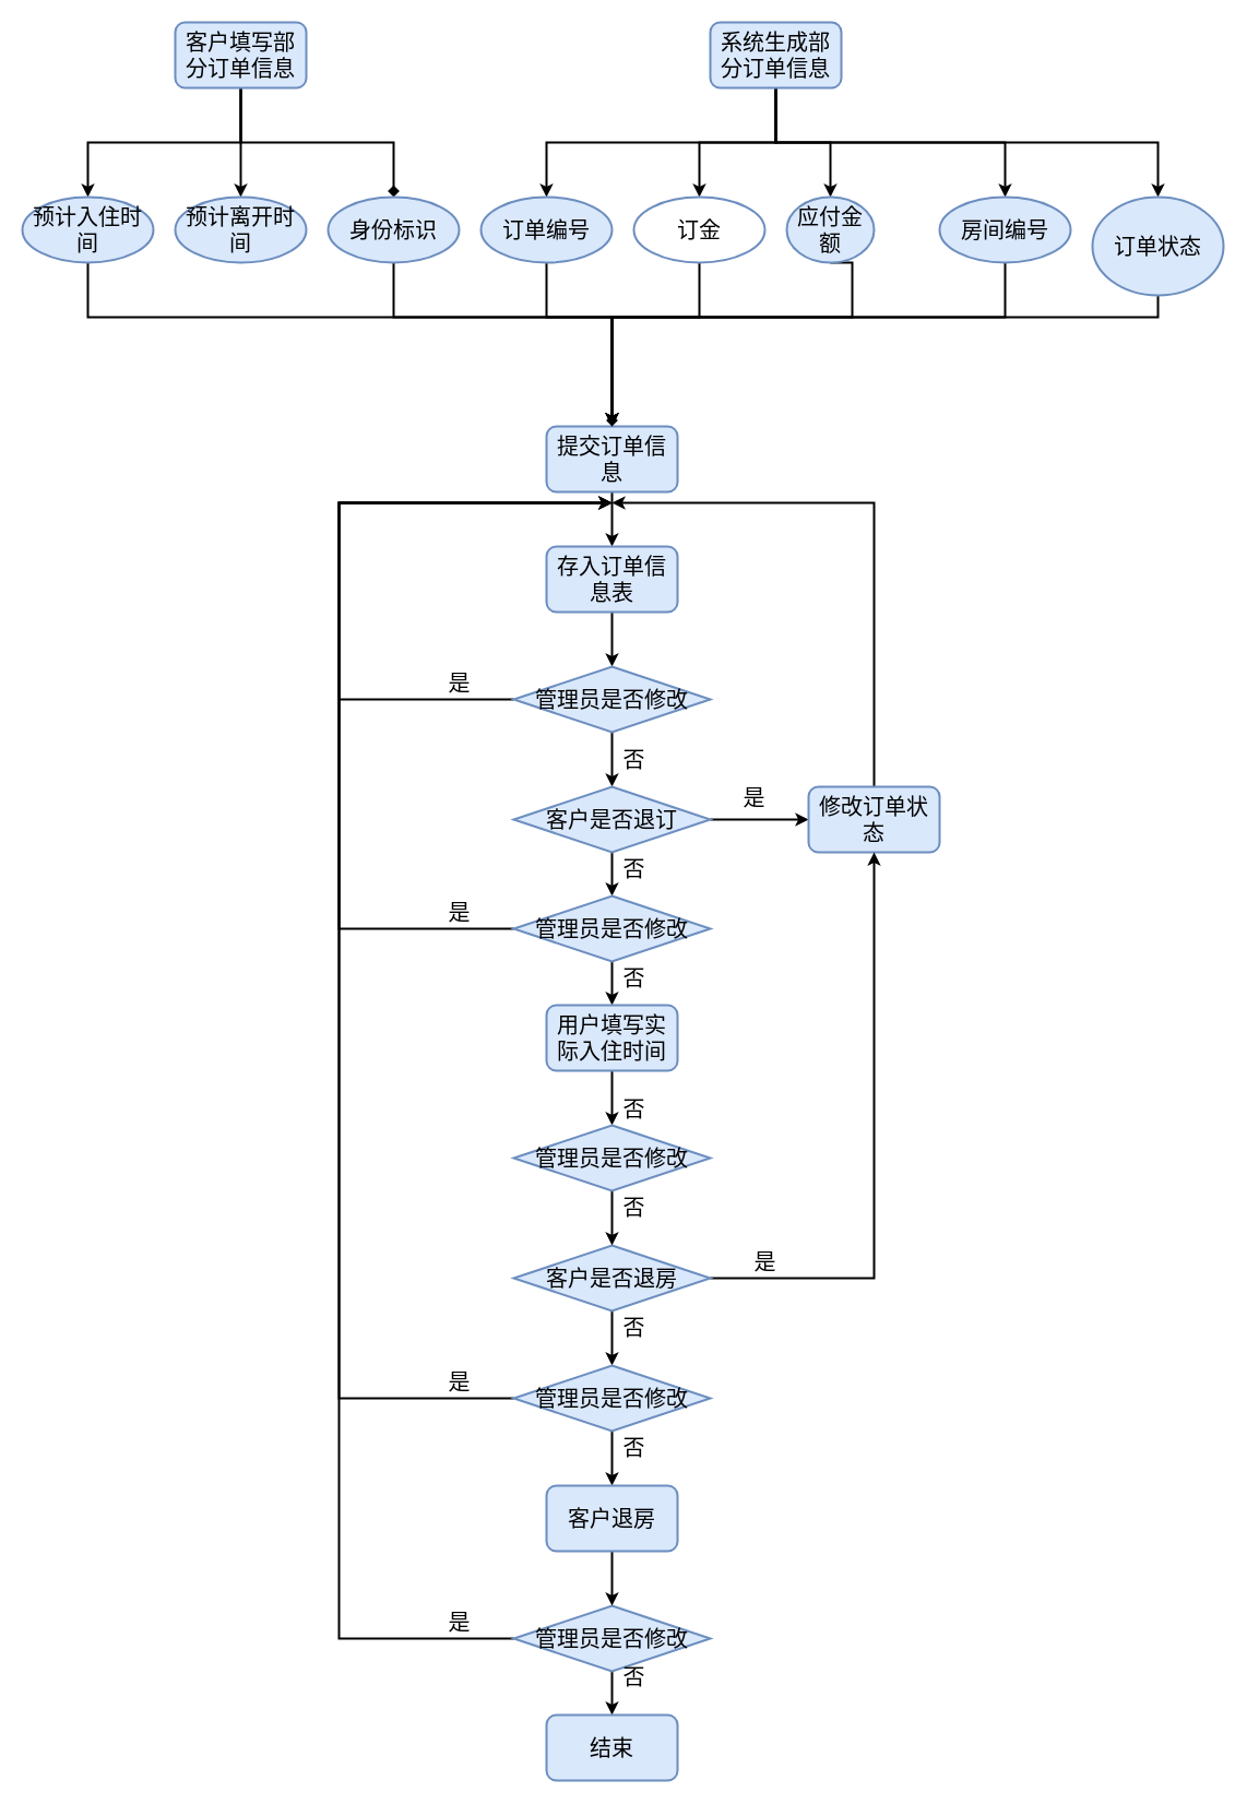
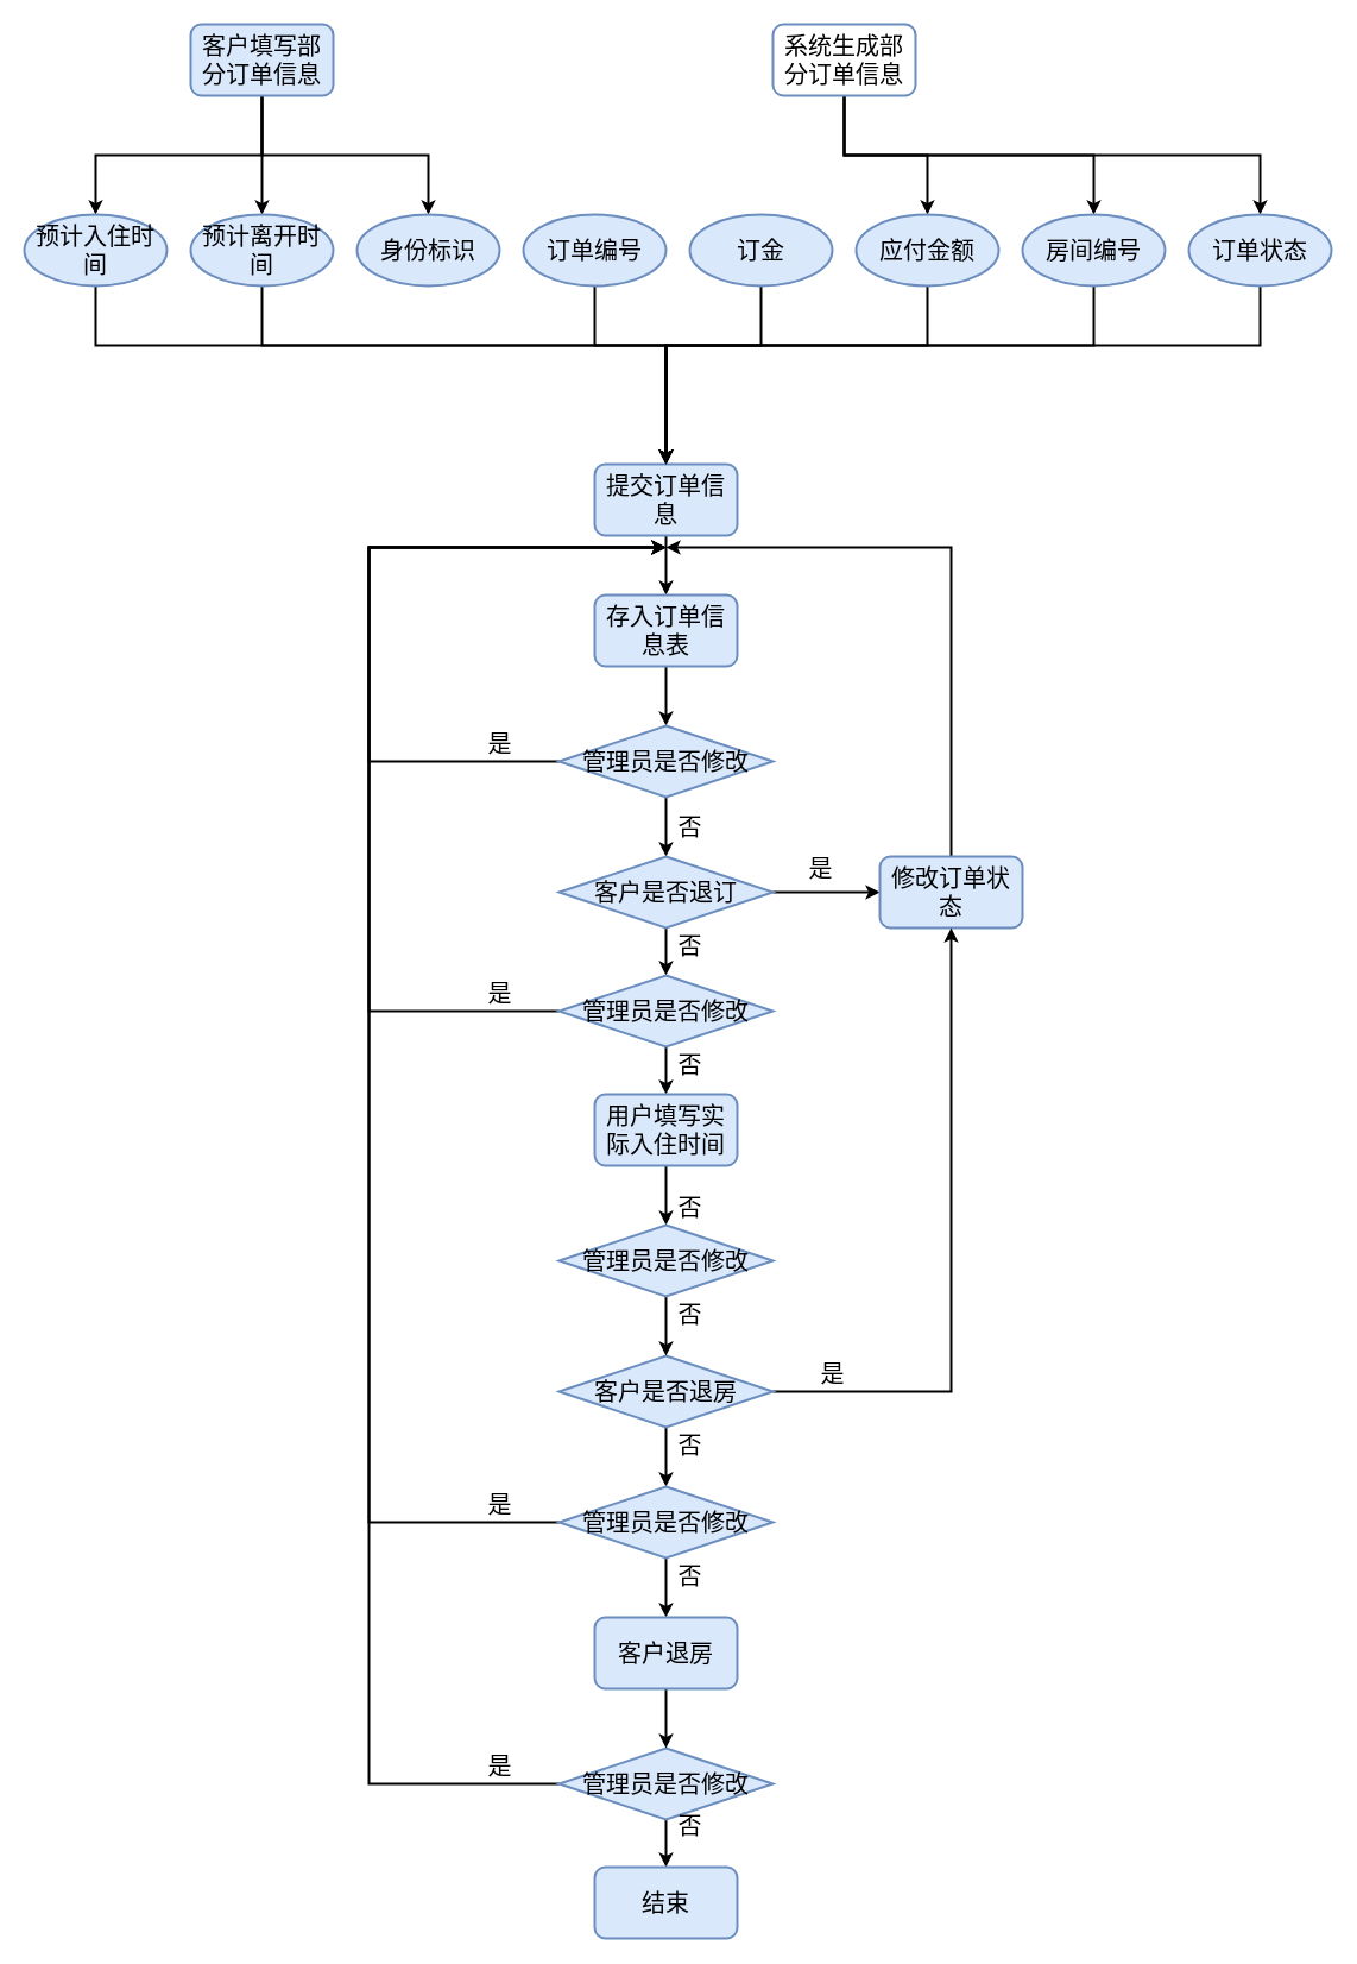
- <mxCell id="25" value="系统生成部分订单信息" style="rounded=1;whiteSpace=wrap;html=1;fillColor=#dae8fc;strokeColor=#6c8ebf;strokeWidth=2;fontSize=20;" vertex="1" parent="1"><mxGeometry x="650" y="20" width="120" height="60" as="geometry" /></mxCell>
+ <mxCell id="25" value="系统生成部分订单信息" style="rounded=1;whiteSpace=wrap;html=1;fillColor=#ffffff;strokeColor=#6c8ebf;strokeWidth=2;fontSize=20;" vertex="1" parent="1"><mxGeometry x="650" y="20" width="120" height="60" as="geometry" /></mxCell>
- <mxCell id="20" style="edgeStyle=orthogonalEdgeStyle;rounded=0;orthogonalLoop=1;jettySize=auto;html=1;exitX=0.5;exitY=1;exitDx=0;exitDy=0;strokeWidth=2;" edge="1" parent="1" source="25" target="27"><mxGeometry relative="1" as="geometry" /></mxCell>
- <mxCell id="22" style="edgeStyle=orthogonalEdgeStyle;rounded=0;orthogonalLoop=1;jettySize=auto;html=1;exitX=0.5;exitY=1;exitDx=0;exitDy=0;strokeWidth=2;" edge="1" parent="1" source="25" target="29"><mxGeometry relative="1" as="geometry" /></mxCell>
- <mxCell id="4" style="edgeStyle=orthogonalEdgeStyle;rounded=0;orthogonalLoop=1;jettySize=auto;html=1;exitX=0.5;exitY=1;exitDx=0;exitDy=0;entryX=0.5;entryY=0;entryDx=0;entryDy=0;strokeWidth=2;endArrow=diamond;" edge="1" parent="1" source="5" target="11"><mxGeometry relative="1" as="geometry" /></mxCell>
+ <mxCell id="4" style="edgeStyle=orthogonalEdgeStyle;rounded=0;orthogonalLoop=1;jettySize=auto;html=1;exitX=0.5;exitY=1;exitDx=0;exitDy=0;entryX=0.5;entryY=0;entryDx=0;entryDy=0;strokeWidth=2;" edge="1" parent="1" source="5" target="11"><mxGeometry relative="1" as="geometry" /></mxCell>
- <mxCell id="29" value="&lt;font style=&quot;vertical-align: inherit ; font-size: 20px&quot;&gt;&lt;font style=&quot;vertical-align: inherit ; font-size: 20px&quot;&gt;订金&lt;/font&gt;&lt;/font&gt;" style="ellipse;whiteSpace=wrap;html=1;fontSize=20;strokeWidth=2;fillColor=#ffffff;strokeColor=#6c8ebf;" vertex="1" parent="1"><mxGeometry x="580" y="180" width="120" height="60" as="geometry" /></mxCell>
+ <mxCell id="29" value="&lt;font style=&quot;vertical-align: inherit ; font-size: 20px&quot;&gt;&lt;font style=&quot;vertical-align: inherit ; font-size: 20px&quot;&gt;订金&lt;/font&gt;&lt;/font&gt;" style="ellipse;whiteSpace=wrap;html=1;fontSize=20;strokeWidth=2;fillColor=#dae8fc;strokeColor=#6c8ebf;" vertex="1" parent="1"><mxGeometry x="580" y="180" width="120" height="60" as="geometry" /></mxCell>
- <mxCell id="31" value="&lt;font style=&quot;vertical-align: inherit ; font-size: 20px&quot;&gt;&lt;font style=&quot;vertical-align: inherit ; font-size: 20px&quot;&gt;应付金额&lt;/font&gt;&lt;/font&gt;" style="ellipse;whiteSpace=wrap;html=1;fontSize=20;strokeWidth=2;fillColor=#dae8fc;strokeColor=#6c8ebf;" vertex="1" parent="1"><mxGeometry x="720" y="180" width="80" height="60" as="geometry" /></mxCell>
+ <mxCell id="31" value="&lt;font style=&quot;vertical-align: inherit ; font-size: 20px&quot;&gt;&lt;font style=&quot;vertical-align: inherit ; font-size: 20px&quot;&gt;应付金额&lt;/font&gt;&lt;/font&gt;" style="ellipse;whiteSpace=wrap;html=1;fontSize=20;strokeWidth=2;fillColor=#dae8fc;strokeColor=#6c8ebf;" vertex="1" parent="1"><mxGeometry x="720" y="180" width="120" height="60" as="geometry" /></mxCell>
- <mxCell id="35" value="&lt;font style=&quot;vertical-align: inherit ; font-size: 20px&quot;&gt;&lt;font style=&quot;vertical-align: inherit ; font-size: 20px&quot;&gt;订单状态&lt;/font&gt;&lt;/font&gt;" style="ellipse;whiteSpace=wrap;html=1;fontSize=20;strokeWidth=2;fillColor=#dae8fc;strokeColor=#6c8ebf;" vertex="1" parent="1"><mxGeometry x="1000" y="180" width="120" height="90" as="geometry" /></mxCell>
+ <mxCell id="35" value="&lt;font style=&quot;vertical-align: inherit ; font-size: 20px&quot;&gt;&lt;font style=&quot;vertical-align: inherit ; font-size: 20px&quot;&gt;订单状态&lt;/font&gt;&lt;/font&gt;" style="ellipse;whiteSpace=wrap;html=1;fontSize=20;strokeWidth=2;fillColor=#dae8fc;strokeColor=#6c8ebf;" vertex="1" parent="1"><mxGeometry x="1000" y="180" width="120" height="60" as="geometry" /></mxCell>
+ <mxCell id="8" style="edgeStyle=elbowEdgeStyle;rounded=0;orthogonalLoop=1;jettySize=auto;elbow=vertical;html=1;exitX=0.5;exitY=1;exitDx=0;exitDy=0;entryX=0.5;entryY=0;entryDx=0;entryDy=0;strokeWidth=2;fontSize=20;" edge="1" parent="1" source="9" target="13"><mxGeometry relative="1" as="geometry"><Array as="points"><mxPoint x="290" y="290" /></Array></mxGeometry></mxCell>
- <mxCell id="10" style="edgeStyle=elbowEdgeStyle;rounded=0;orthogonalLoop=1;jettySize=auto;elbow=vertical;html=1;exitX=0.5;exitY=1;exitDx=0;exitDy=0;entryX=0.5;entryY=0;entryDx=0;entryDy=0;strokeWidth=2;fontSize=20;" edge="1" parent="1" source="11" target="13"><mxGeometry relative="1" as="geometry"><Array as="points"><mxPoint x="410" y="290" /></Array></mxGeometry></mxCell>
- <mxCell id="6" style="edgeStyle=elbowEdgeStyle;rounded=0;orthogonalLoop=1;jettySize=auto;elbow=vertical;html=1;exitX=0.5;exitY=1;exitDx=0;exitDy=0;strokeWidth=2;fontSize=20;endArrow=diamond;" edge="1" parent="1" source="7" target="13"><mxGeometry relative="1" as="geometry"><Array as="points"><mxPoint x="170" y="290" /></Array></mxGeometry></mxCell>
+ <mxCell id="6" style="edgeStyle=elbowEdgeStyle;rounded=0;orthogonalLoop=1;jettySize=auto;elbow=vertical;html=1;exitX=0.5;exitY=1;exitDx=0;exitDy=0;strokeWidth=2;fontSize=20;" edge="1" parent="1" source="7" target="13"><mxGeometry relative="1" as="geometry"><Array as="points"><mxPoint x="170" y="290" /></Array></mxGeometry></mxCell>
